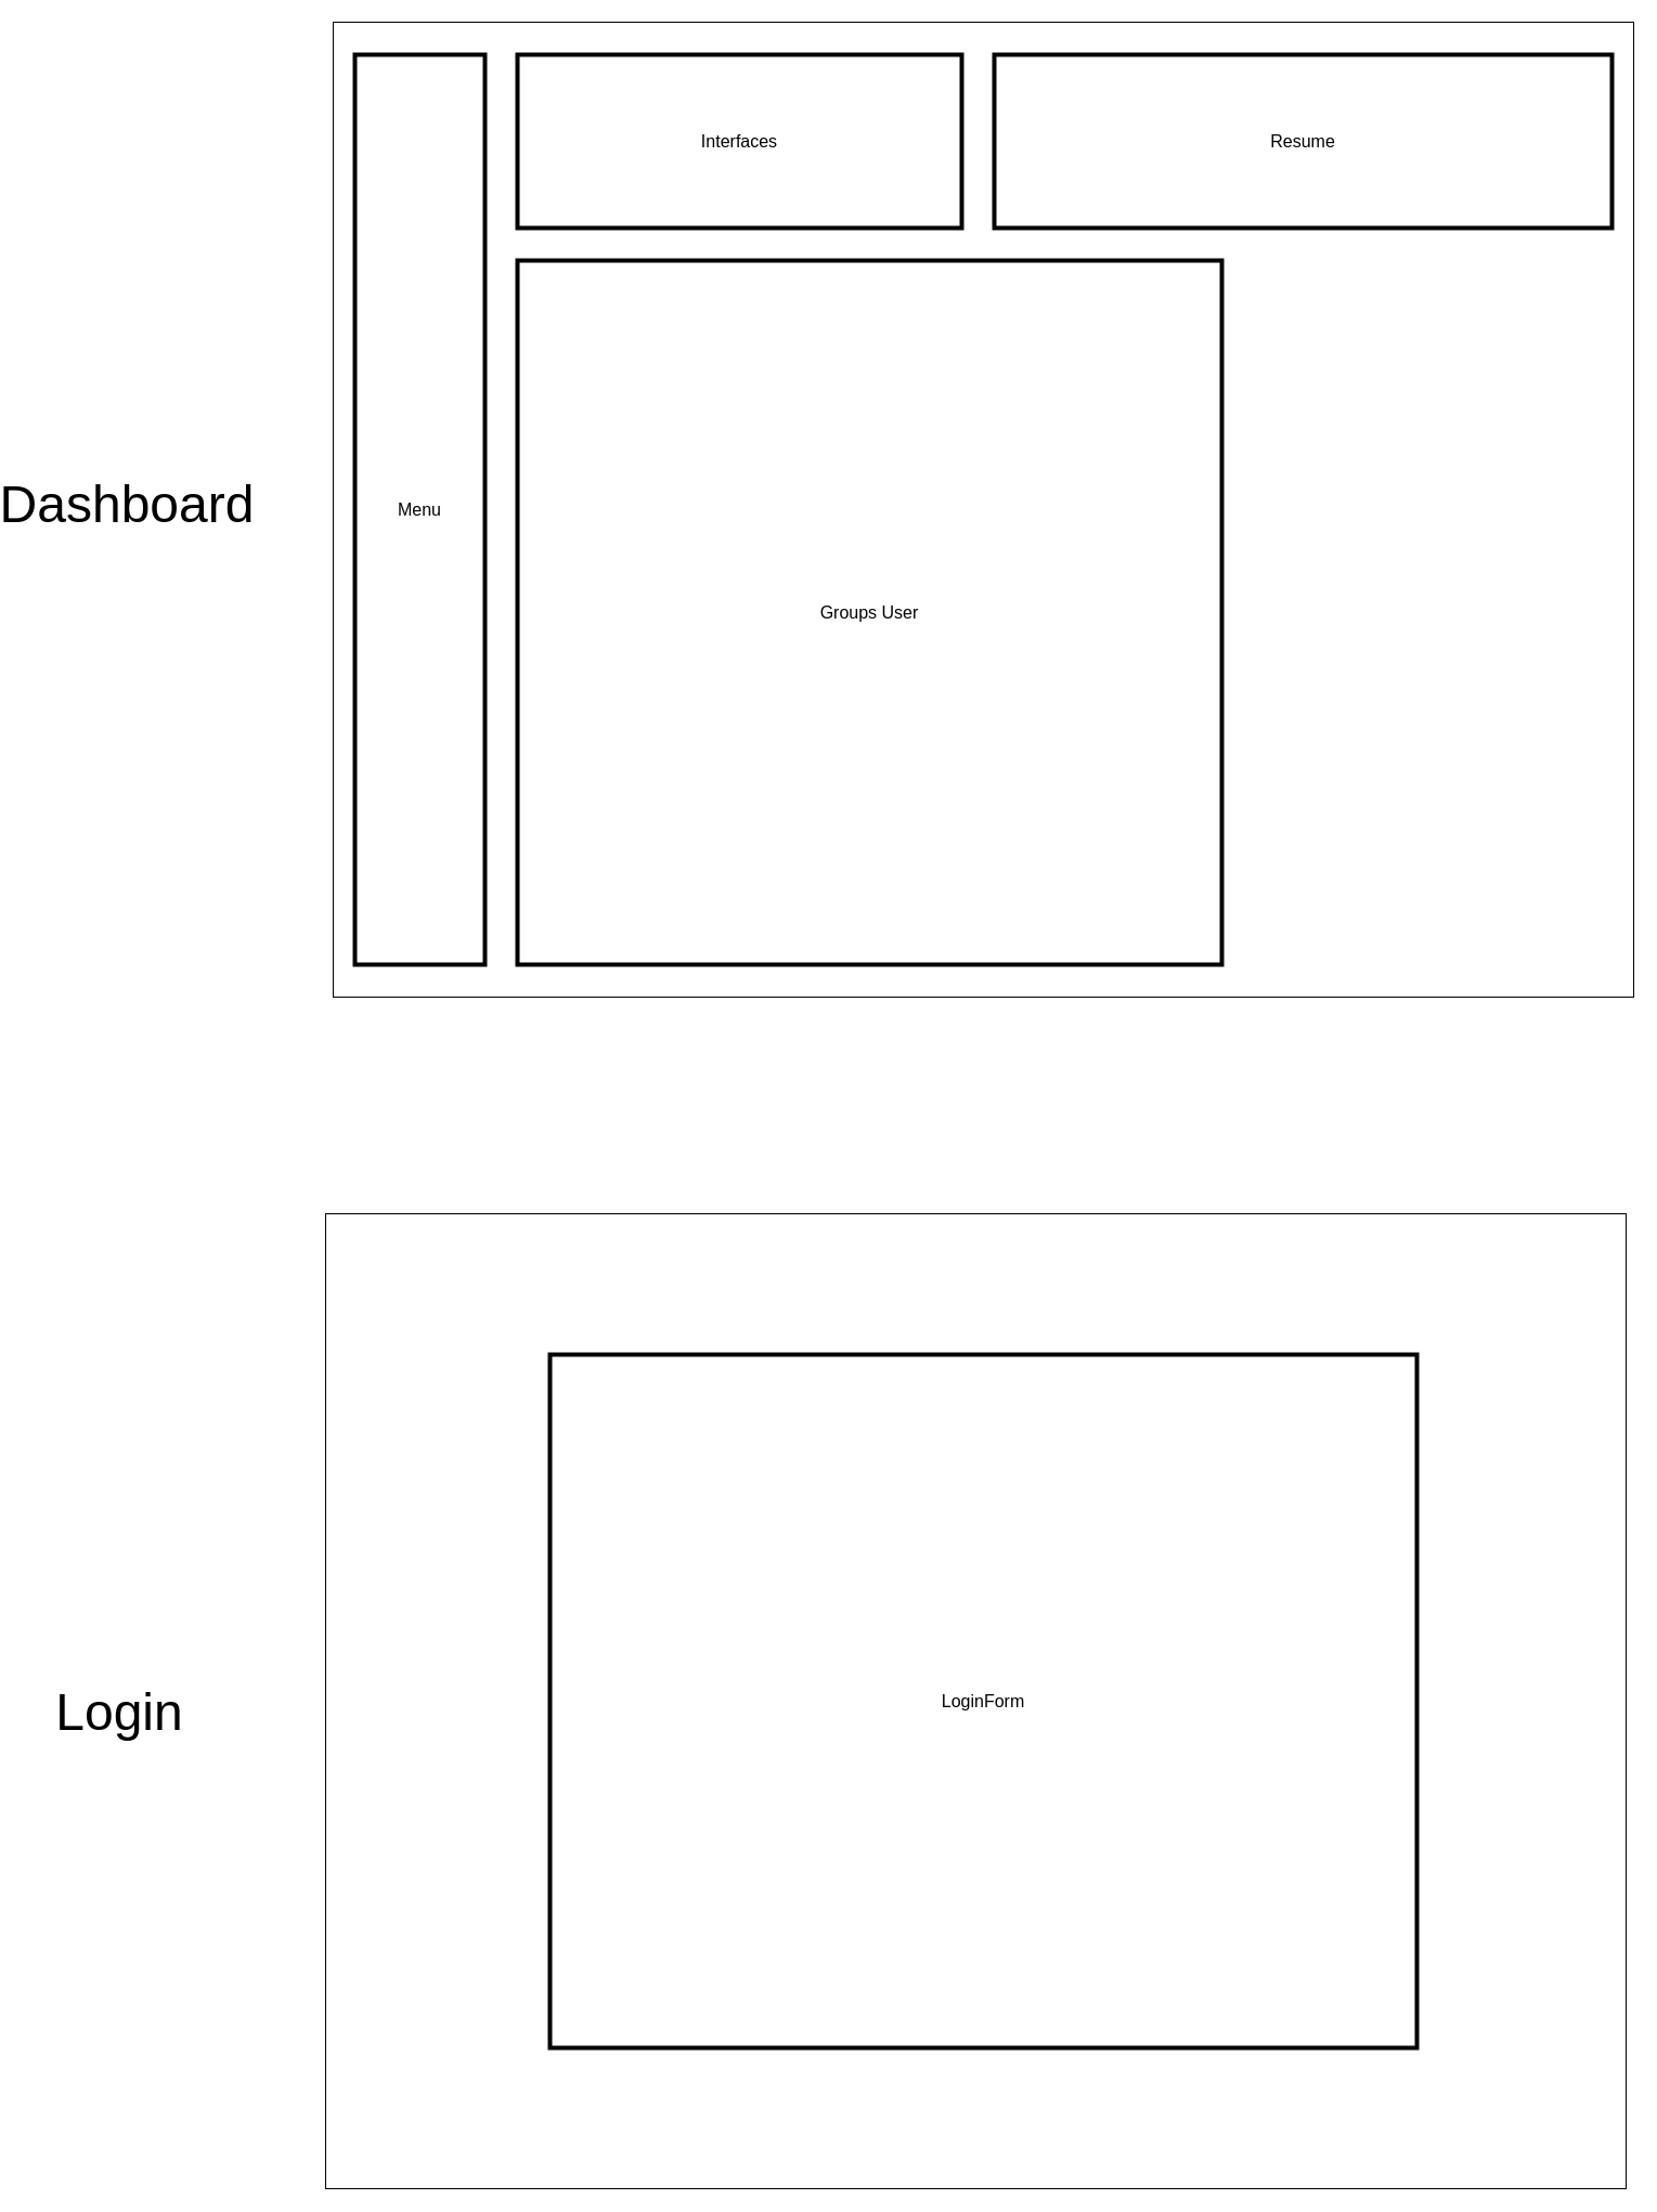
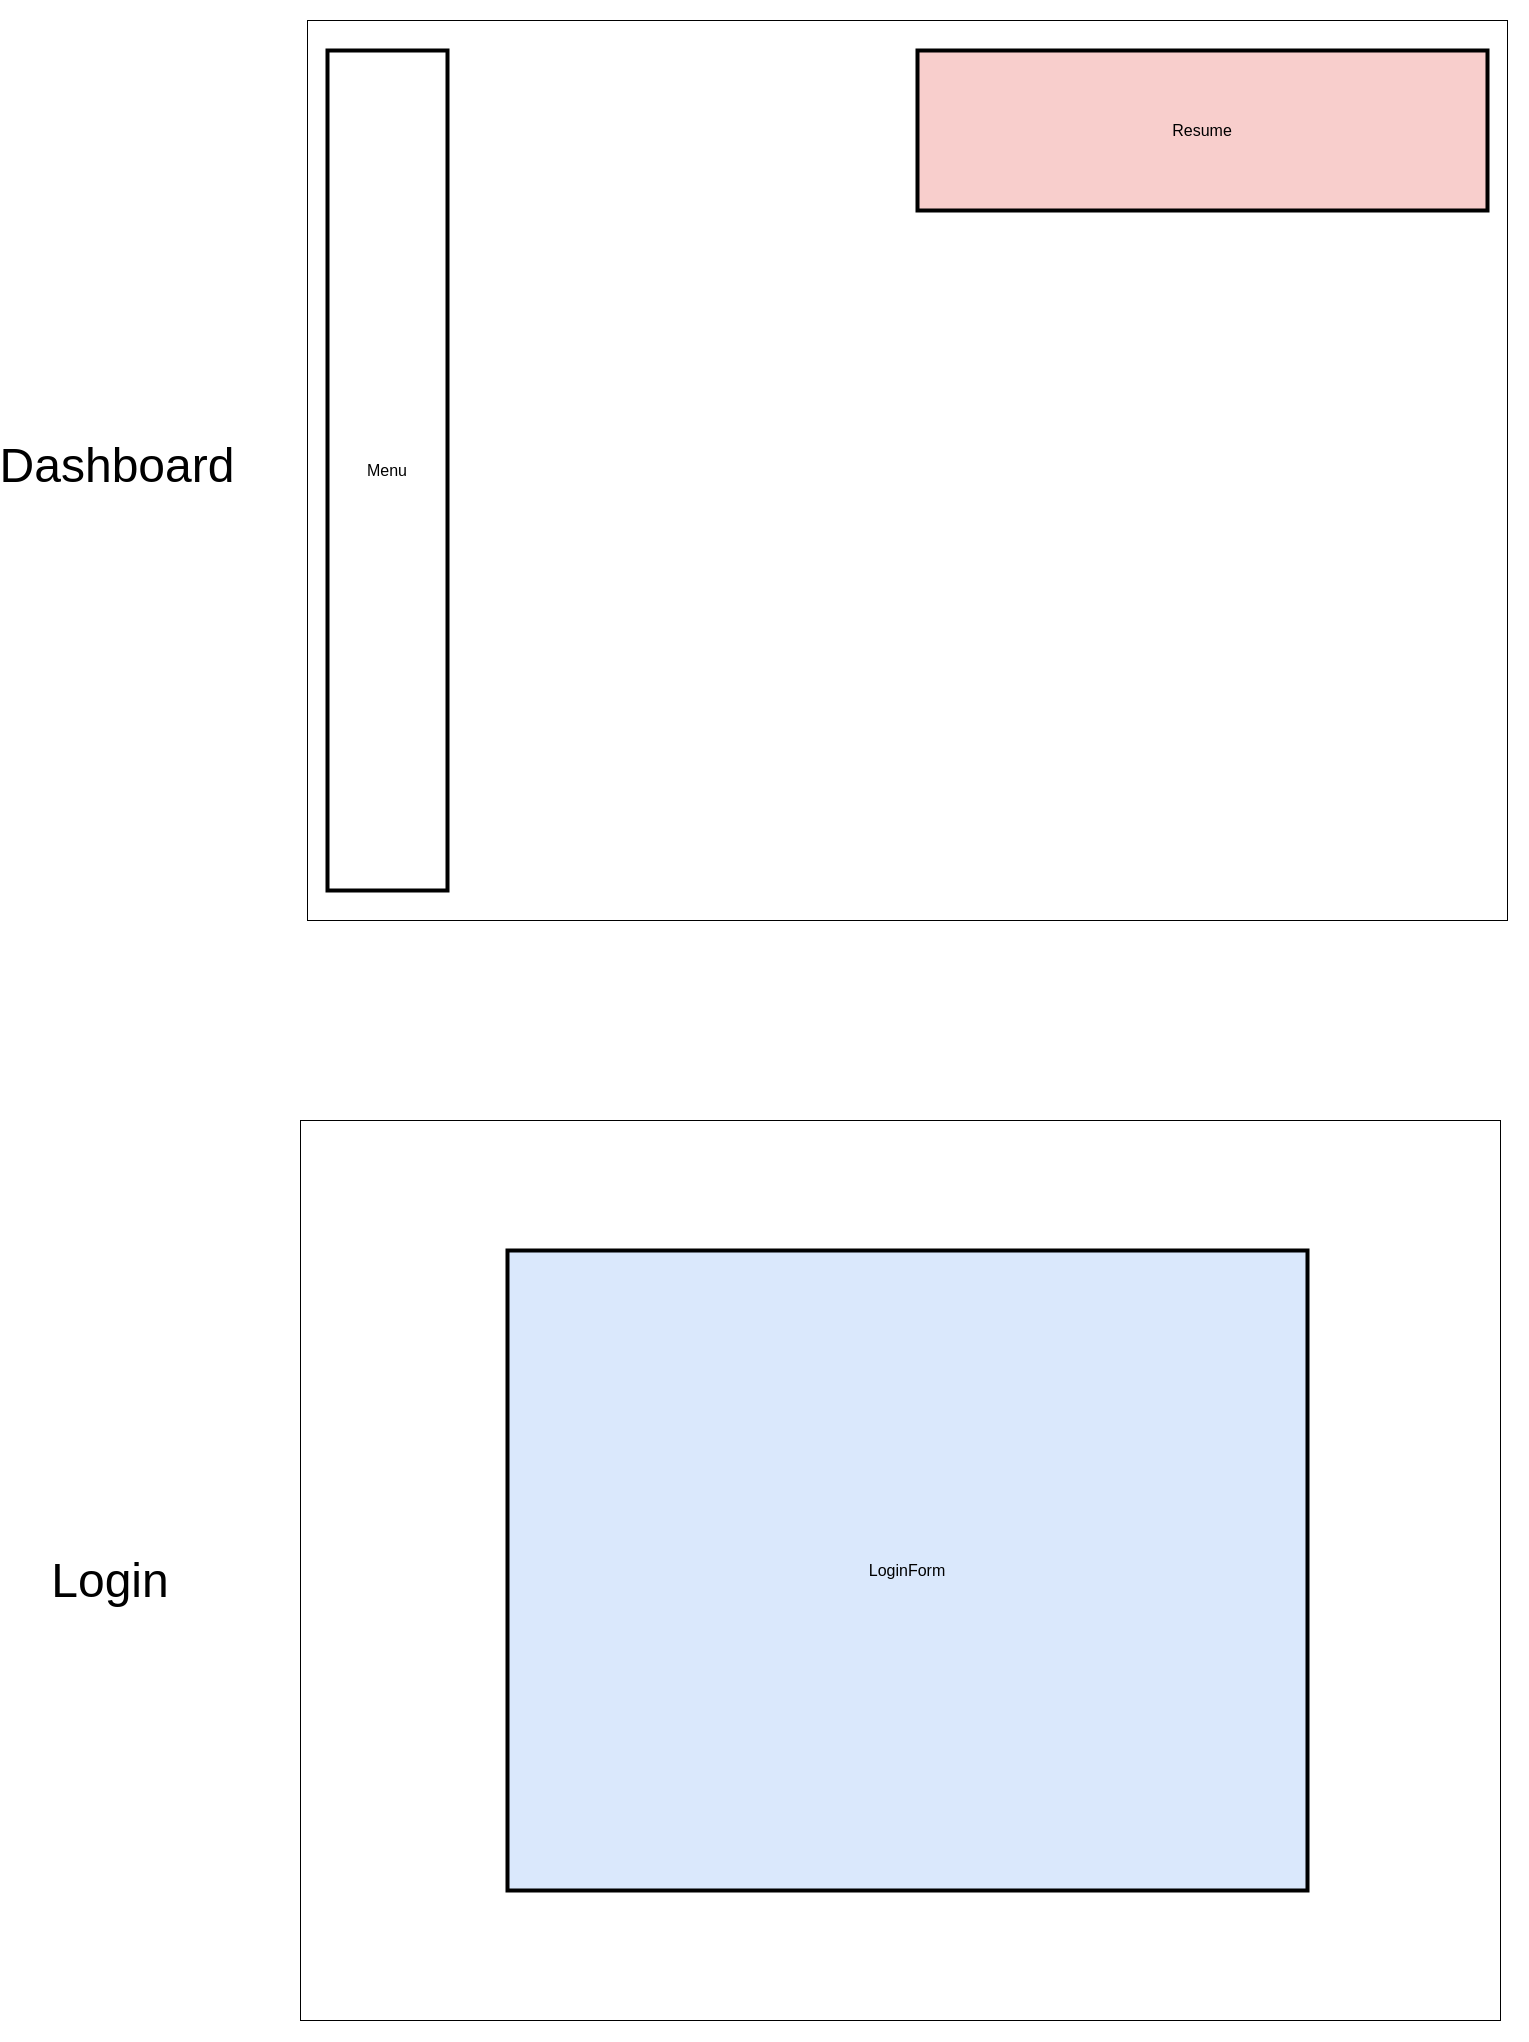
- <mxCell id="4" value="&lt;font style=&quot;font-size: 16px;&quot;&gt;Interfaces&lt;/font&gt;" style="rounded=0;whiteSpace=wrap;html=1;strokeWidth=4;" parent="1" vertex="1"><mxGeometry x="417" y="50" width="410" height="160" as="geometry" /></mxCell>
- <mxCell id="5" value="&lt;font style=&quot;font-size: 16px;&quot;&gt;Resume&lt;/font&gt;" style="rounded=0;whiteSpace=wrap;html=1;strokeWidth=4;" parent="1" vertex="1"><mxGeometry x="857" y="50" width="570" height="160" as="geometry" /></mxCell>
+ <mxCell id="5" value="&lt;font style=&quot;font-size: 16px;&quot;&gt;Resume&lt;/font&gt;" style="rounded=0;whiteSpace=wrap;html=1;strokeWidth=4;fillColor=#f8cecc;" parent="1" vertex="1"><mxGeometry x="857" y="50" width="570" height="160" as="geometry" /></mxCell>
- <mxCell id="6" value="&lt;font style=&quot;font-size: 16px;&quot;&gt;Groups User&lt;/font&gt;" style="rounded=0;whiteSpace=wrap;html=1;strokeWidth=4;" parent="1" vertex="1"><mxGeometry x="417" y="240" width="650" height="650" as="geometry" /></mxCell>
- <mxCell id="9" value="&lt;span style=&quot;font-size: 16px;&quot;&gt;LoginForm&lt;/span&gt;" style="rounded=0;whiteSpace=wrap;html=1;strokeWidth=4;" parent="1" vertex="1"><mxGeometry x="447" y="1250" width="800" height="640" as="geometry" /></mxCell>
+ <mxCell id="9" value="&lt;span style=&quot;font-size: 16px;&quot;&gt;LoginForm&lt;/span&gt;" style="rounded=0;whiteSpace=wrap;html=1;strokeWidth=4;fillColor=#dae8fc;" parent="1" vertex="1"><mxGeometry x="447" y="1250" width="800" height="640" as="geometry" /></mxCell>
